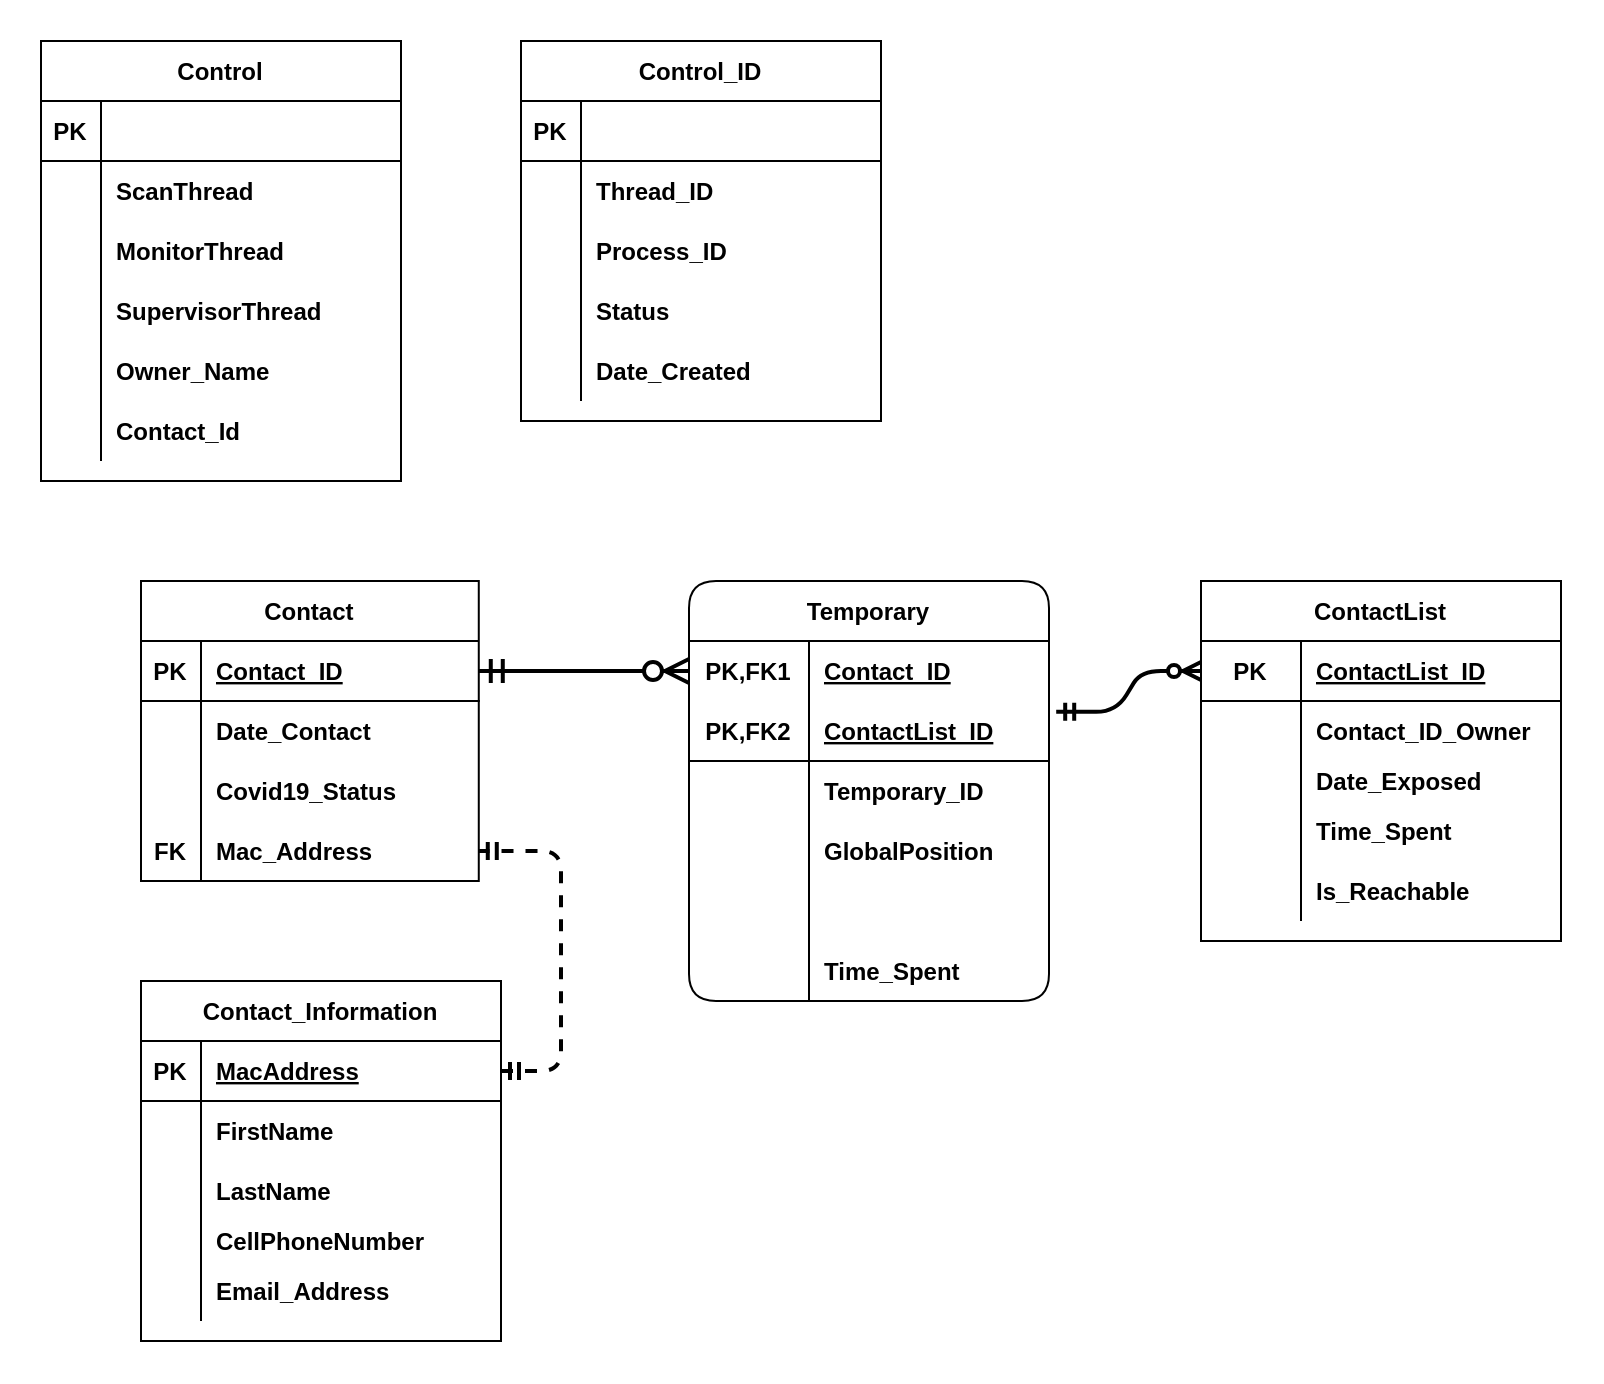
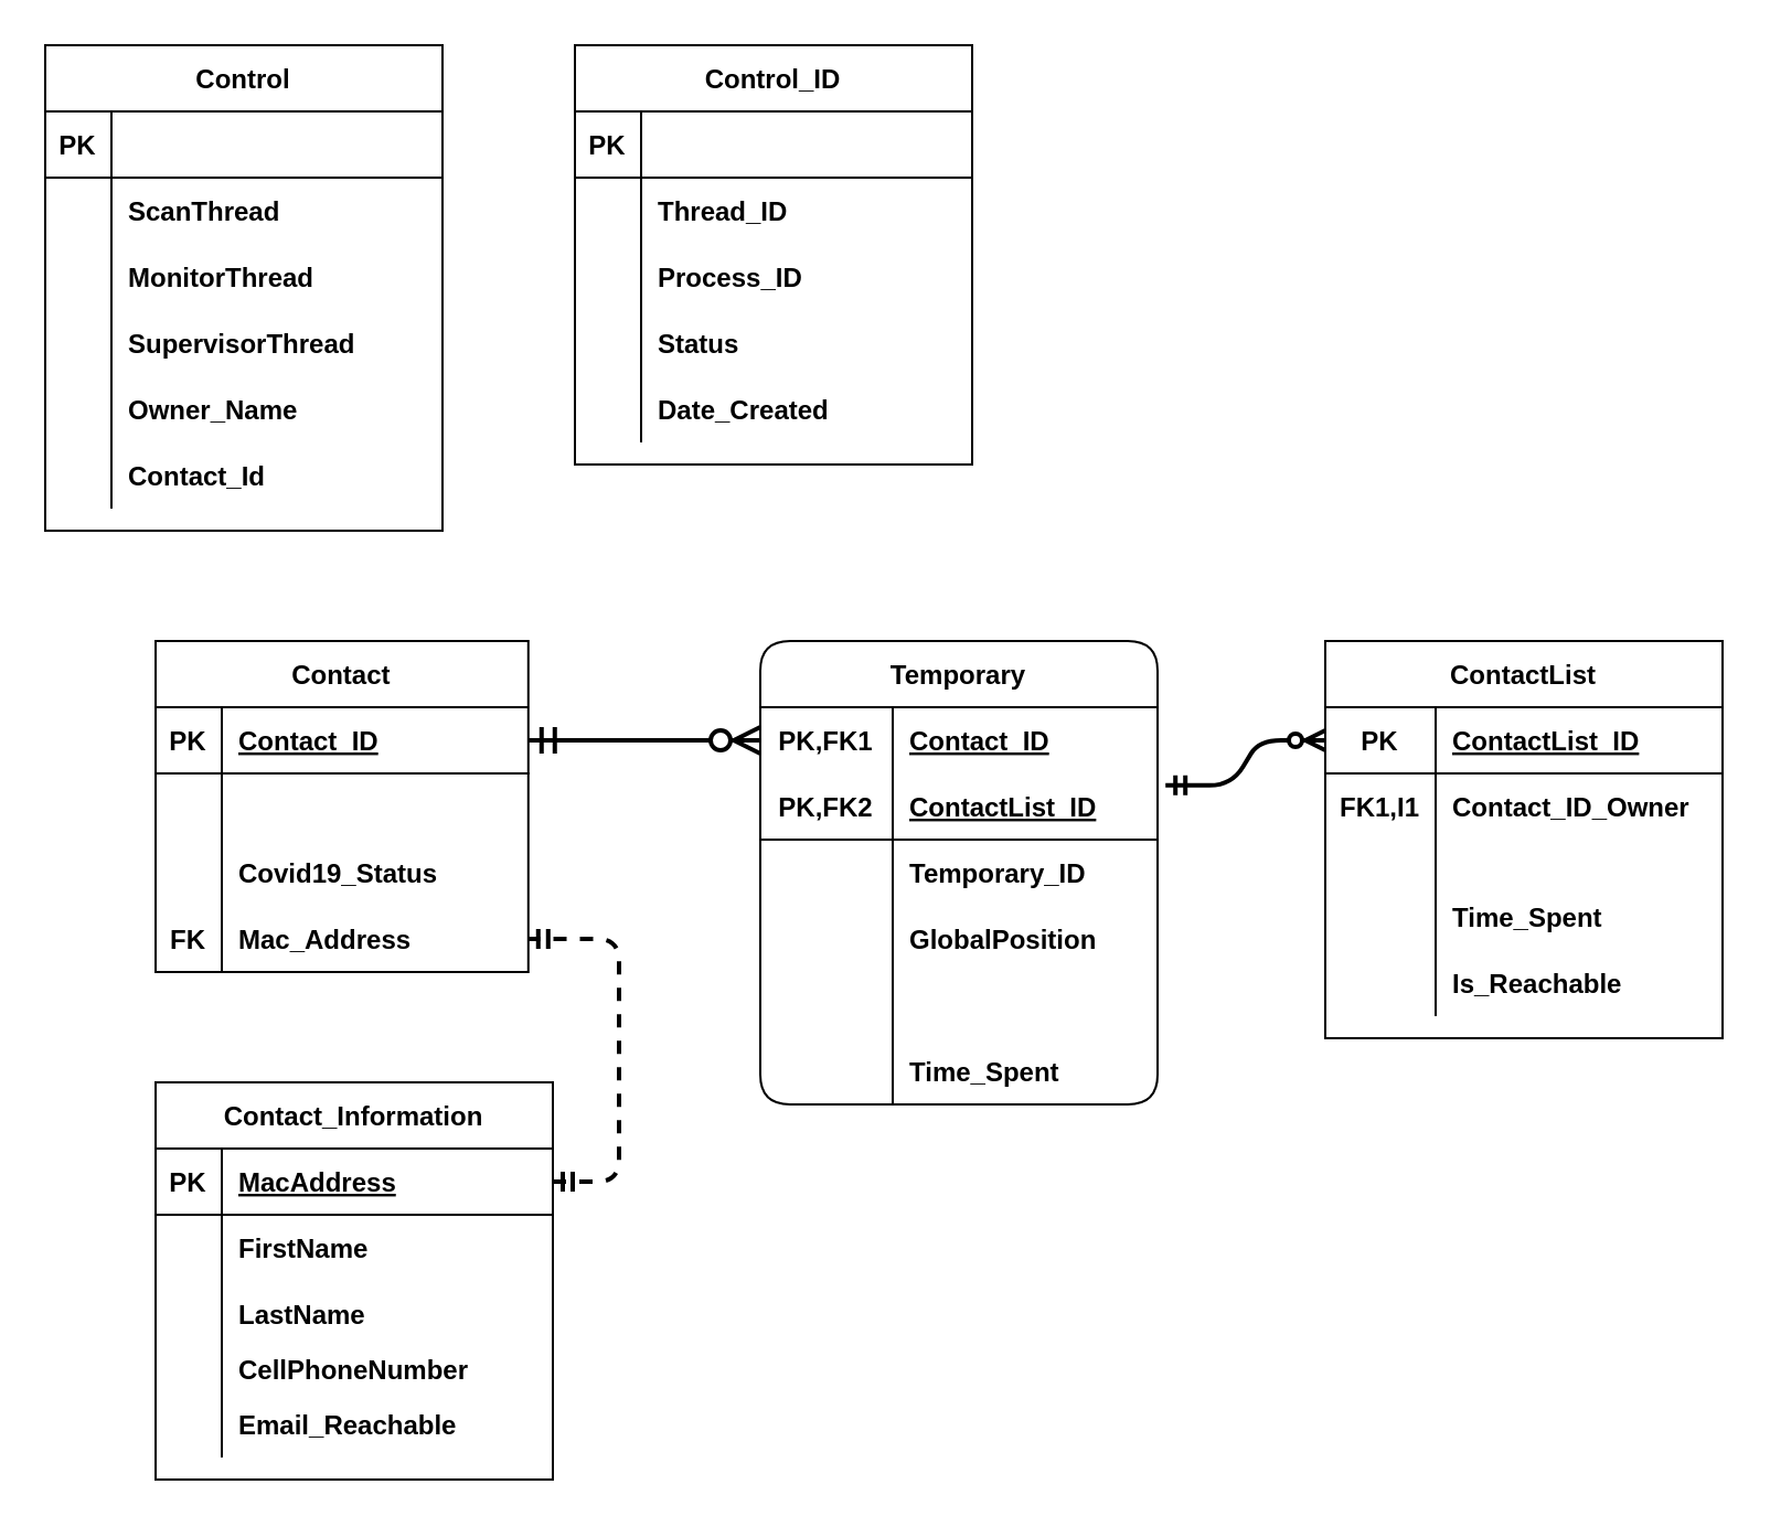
- <mxCell id="43" value="Date_Contact" style="shape=partialRectangle;connectable=0;fillColor=none;top=0;left=0;bottom=0;right=0;align=left;spacingLeft=6;overflow=hidden;fontStyle=1" parent="41" vertex="1"><mxGeometry x="30" width="138.89" height="30" as="geometry" /></mxCell>
+ <mxCell id="26" value="FK1,I1" style="shape=partialRectangle;connectable=0;fillColor=none;top=0;left=0;bottom=0;right=0;editable=1;overflow=hidden;fontStyle=1" parent="25" vertex="1"><mxGeometry width="50" height="30" as="geometry" /></mxCell>
- <mxCell id="30" value="Date_Exposed" style="shape=partialRectangle;connectable=0;fillColor=none;top=0;left=0;bottom=0;right=0;align=left;spacingLeft=6;overflow=hidden;fontStyle=1" parent="28" vertex="1"><mxGeometry x="50" width="130" height="20" as="geometry" /></mxCell>
- <mxCell id="102" value="Email_Address" style="shape=partialRectangle;connectable=0;fillColor=none;top=0;left=0;bottom=0;right=0;align=left;spacingLeft=6;overflow=hidden;fontStyle=1" parent="100" vertex="1"><mxGeometry x="30" width="150" height="30" as="geometry" /></mxCell>
+ <mxCell id="102" value="Email_Reachable" style="shape=partialRectangle;connectable=0;fillColor=none;top=0;left=0;bottom=0;right=0;align=left;spacingLeft=6;overflow=hidden;fontStyle=1" parent="100" vertex="1"><mxGeometry x="30" width="150" height="30" as="geometry" /></mxCell>
